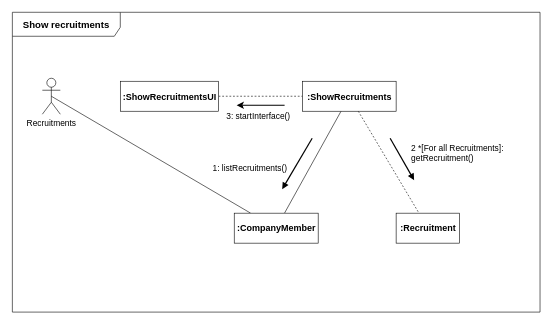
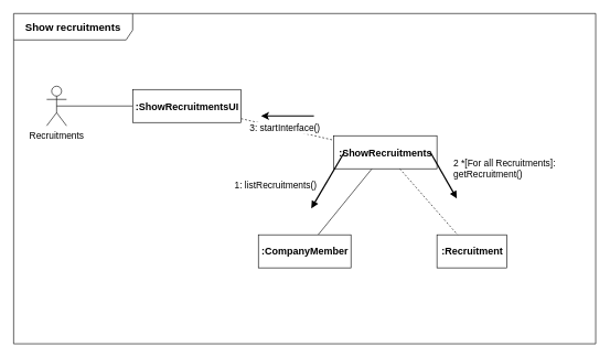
- <mxCell id="10" value="&lt;font style=&quot;font-size: 15px;&quot;&gt;&lt;b&gt;:&lt;/b&gt;&lt;/font&gt;&lt;b style=&quot;border-color: var(--border-color); font-size: 15px;&quot;&gt;ShowRecruitments&lt;/b&gt;" style="html=1;" parent="1" vertex="1"><mxGeometry x="504" y="135" width="156" height="50" as="geometry" /></mxCell>
+ <mxCell id="10" value="&lt;font style=&quot;font-size: 15px;&quot;&gt;&lt;b&gt;:&lt;/b&gt;&lt;/font&gt;&lt;b style=&quot;border-color: var(--border-color); font-size: 15px;&quot;&gt;ShowRecruitments&lt;/b&gt;" style="html=1;" parent="1" vertex="1"><mxGeometry x="504" y="205" width="156" height="50" as="geometry" /></mxCell>
- <mxCell id="3" style="edgeStyle=none;rounded=0;orthogonalLoop=1;jettySize=auto;html=1;exitX=0.5;exitY=0.5;exitDx=0;exitDy=0;exitPerimeter=0;endArrow=none;endFill=0;" parent="1" source="4" target="13" edge="1"><mxGeometry relative="1" as="geometry" /></mxCell>
+ <mxCell id="3" style="edgeStyle=none;rounded=0;orthogonalLoop=1;jettySize=auto;html=1;exitX=0.5;exitY=0.5;exitDx=0;exitDy=0;exitPerimeter=0;endArrow=none;endFill=0;" parent="1" source="4" target="6" edge="1"><mxGeometry relative="1" as="geometry" /></mxCell>
